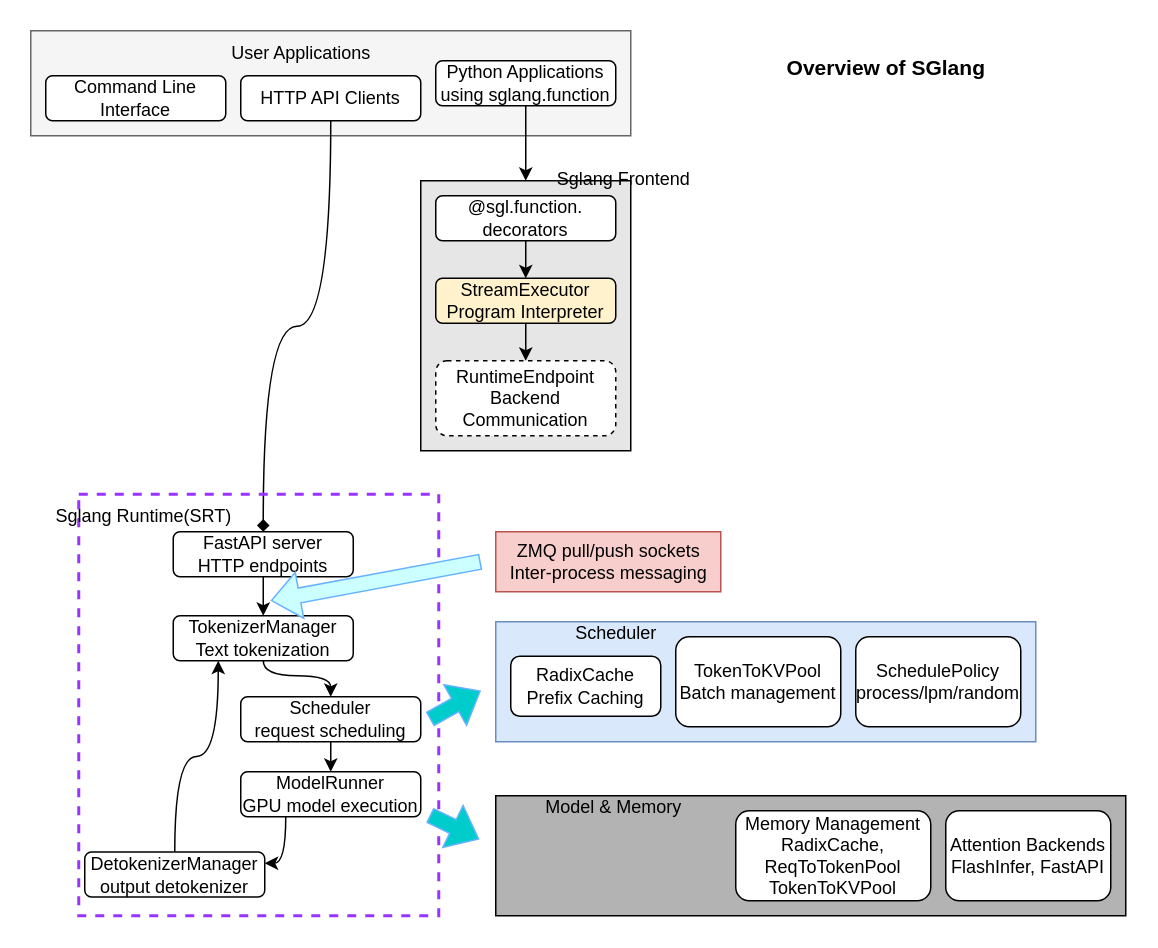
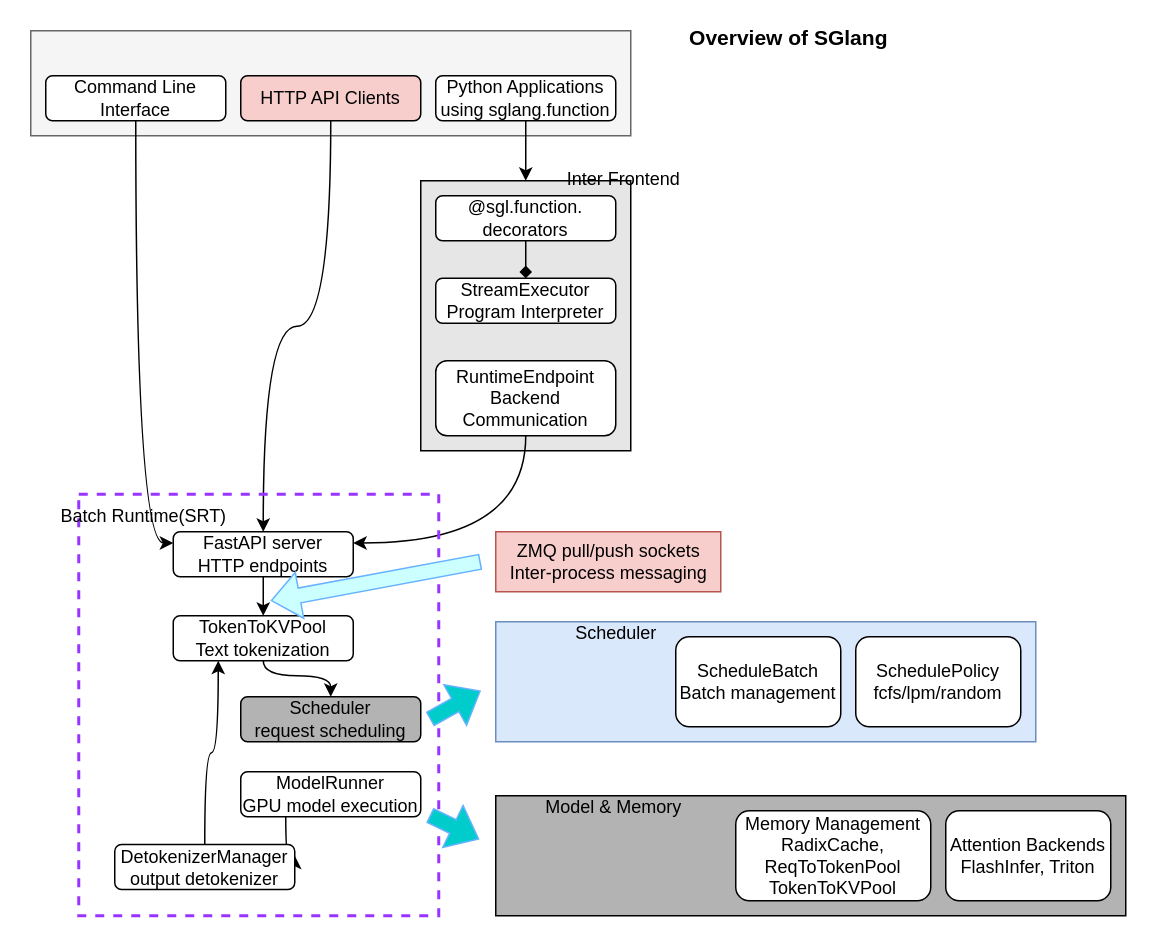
- <mxCell id="5" value="User Applications" style="text;html=1;align=center;verticalAlign=middle;resizable=0;points=[];autosize=1;strokeColor=none;fillColor=none;" vertex="1" parent="1"><mxGeometry x="140" y="20" width="120" height="30" as="geometry" /></mxCell>
- <mxCell id="35" value="&lt;b&gt;&lt;font style=&quot;font-size: 14px;&quot;&gt;Overview of SGlang&lt;/font&gt;&lt;/b&gt;" style="text;html=1;align=center;verticalAlign=middle;resizable=0;points=[];autosize=1;strokeColor=none;fillColor=none;" vertex="1" parent="1"><mxGeometry x="510" y="30" width="160" height="30" as="geometry" /></mxCell>
+ <mxCell id="35" value="&lt;b&gt;&lt;font style=&quot;font-size: 14px;&quot;&gt;Overview of SGlang&lt;/font&gt;&lt;/b&gt;" style="text;html=1;align=center;verticalAlign=middle;resizable=0;points=[];autosize=1;strokeColor=none;fillColor=none;" vertex="1" parent="1"><mxGeometry x="445" y="10" width="160" height="30" as="geometry" /></mxCell>
- <mxCell id="9" value="Python Applications&lt;div&gt;using sglang.function&lt;/div&gt;" style="rounded=1;whiteSpace=wrap;html=1;" vertex="1" parent="1"><mxGeometry x="290" y="40" width="120" height="30" as="geometry" /></mxCell>
+ <mxCell id="9" value="Python Applications&lt;div&gt;using sglang.function&lt;/div&gt;" style="rounded=1;whiteSpace=wrap;html=1;" vertex="1" parent="1"><mxGeometry x="290" y="50" width="120" height="30" as="geometry" /></mxCell>
- <mxCell id="7" value="HTTP API Clients" style="rounded=1;whiteSpace=wrap;html=1;" vertex="1" parent="1"><mxGeometry x="160" y="50" width="120" height="30" as="geometry" /></mxCell>
+ <mxCell id="7" value="HTTP API Clients" style="rounded=1;whiteSpace=wrap;html=1;fillColor=#f8cecc;" vertex="1" parent="1"><mxGeometry x="160" y="50" width="120" height="30" as="geometry" /></mxCell>
- <mxCell id="20" value="Sglang Frontend" style="text;html=1;align=center;verticalAlign=middle;resizable=0;points=[];autosize=1;strokeColor=none;fillColor=none;" vertex="1" parent="1"><mxGeometry x="360" y="104" width="110" height="30" as="geometry" /></mxCell>
+ <mxCell id="20" value="Inter Frontend" style="text;html=1;align=center;verticalAlign=middle;resizable=0;points=[];autosize=1;strokeColor=none;fillColor=none;" vertex="1" parent="1"><mxGeometry x="360" y="104" width="110" height="30" as="geometry" /></mxCell>
- <mxCell id="11" style="edgeStyle=orthogonalEdgeStyle;curved=1;rounded=0;orthogonalLoop=1;jettySize=auto;html=1;exitX=0.5;exitY=1;exitDx=0;exitDy=0;entryX=0.5;entryY=0;entryDx=0;entryDy=0;" edge="1" parent="1" source="12" target="14"><mxGeometry relative="1" as="geometry" /></mxCell>
+ <mxCell id="11" style="edgeStyle=orthogonalEdgeStyle;curved=1;rounded=0;orthogonalLoop=1;jettySize=auto;html=1;exitX=0.5;exitY=1;exitDx=0;exitDy=0;entryX=0.5;entryY=0;entryDx=0;entryDy=0;endArrow=diamond;" edge="1" parent="1" source="12" target="14"><mxGeometry relative="1" as="geometry" /></mxCell>
- <mxCell id="14" value="StreamExecutor&lt;div&gt;Program Interpreter&lt;/div&gt;" style="rounded=1;whiteSpace=wrap;html=1;fillColor=#fff2cc;" vertex="1" parent="1"><mxGeometry x="290" y="185" width="120" height="30" as="geometry" /></mxCell>
+ <mxCell id="14" value="StreamExecutor&lt;div&gt;Program Interpreter&lt;/div&gt;" style="rounded=1;whiteSpace=wrap;html=1;" vertex="1" parent="1"><mxGeometry x="290" y="185" width="120" height="30" as="geometry" /></mxCell>
+ <mxCell id="3" style="edgeStyle=orthogonalEdgeStyle;curved=1;rounded=0;orthogonalLoop=1;jettySize=auto;html=1;exitX=0.5;exitY=1;exitDx=0;exitDy=0;entryX=0;entryY=0.25;entryDx=0;entryDy=0;" edge="1" parent="1" source="4" target="19"><mxGeometry relative="1" as="geometry" /></mxCell>
- <mxCell id="13" style="edgeStyle=orthogonalEdgeStyle;curved=1;rounded=0;orthogonalLoop=1;jettySize=auto;html=1;exitX=0.5;exitY=1;exitDx=0;exitDy=0;entryX=0.5;entryY=0;entryDx=0;entryDy=0;" edge="1" parent="1" source="14" target="16"><mxGeometry relative="1" as="geometry" /></mxCell>
- <mxCell id="16" value="RuntimeEndpoint&lt;div&gt;Backend Communication&lt;/div&gt;" style="rounded=1;whiteSpace=wrap;html=1;dashed=1;" vertex="1" parent="1"><mxGeometry x="290" y="240" width="120" height="50" as="geometry" /></mxCell>
+ <mxCell id="16" value="RuntimeEndpoint&lt;div&gt;Backend Communication&lt;/div&gt;" style="rounded=1;whiteSpace=wrap;html=1;" vertex="1" parent="1"><mxGeometry x="290" y="240" width="120" height="50" as="geometry" /></mxCell>
- <mxCell id="29" value="Sglang Runtime(SRT)" style="text;html=1;align=center;verticalAlign=middle;resizable=0;points=[];autosize=1;strokeColor=none;fillColor=none;" vertex="1" parent="1"><mxGeometry x="25" y="329" width="140" height="30" as="geometry" /></mxCell>
+ <mxCell id="29" value="Batch Runtime(SRT)" style="text;html=1;align=center;verticalAlign=middle;resizable=0;points=[];autosize=1;strokeColor=none;fillColor=none;" vertex="1" parent="1"><mxGeometry x="25" y="329" width="140" height="30" as="geometry" /></mxCell>
- <mxCell id="6" style="edgeStyle=orthogonalEdgeStyle;curved=1;rounded=0;orthogonalLoop=1;jettySize=auto;html=1;exitX=0.5;exitY=1;exitDx=0;exitDy=0;entryX=0.5;entryY=0;entryDx=0;entryDy=0;endArrow=diamond;" edge="1" parent="1" source="7" target="19"><mxGeometry relative="1" as="geometry" /></mxCell>
+ <mxCell id="6" style="edgeStyle=orthogonalEdgeStyle;curved=1;rounded=0;orthogonalLoop=1;jettySize=auto;html=1;exitX=0.5;exitY=1;exitDx=0;exitDy=0;entryX=0.5;entryY=0;entryDx=0;entryDy=0;" edge="1" parent="1" source="7" target="19"><mxGeometry relative="1" as="geometry" /></mxCell>
+ <mxCell id="15" style="edgeStyle=orthogonalEdgeStyle;curved=1;rounded=0;orthogonalLoop=1;jettySize=auto;html=1;exitX=0.5;exitY=1;exitDx=0;exitDy=0;entryX=1;entryY=0.25;entryDx=0;entryDy=0;" edge="1" parent="1" source="16" target="19"><mxGeometry relative="1" as="geometry" /></mxCell>
- <mxCell id="22" value="TokenizerManager&lt;div&gt;Text tokenization&lt;/div&gt;" style="rounded=1;whiteSpace=wrap;html=1;" vertex="1" parent="1"><mxGeometry x="115" y="410" width="120" height="30" as="geometry" /></mxCell>
+ <mxCell id="22" value="TokenToKVPool&lt;div&gt;Text tokenization&lt;/div&gt;" style="rounded=1;whiteSpace=wrap;html=1;" vertex="1" parent="1"><mxGeometry x="115" y="410" width="120" height="30" as="geometry" /></mxCell>
- <mxCell id="38" value="TokenToKVPool&lt;div&gt;Batch management&lt;/div&gt;" style="rounded=1;whiteSpace=wrap;html=1;" vertex="1" parent="1"><mxGeometry x="450" y="424" width="110" height="60" as="geometry" /></mxCell>
+ <mxCell id="38" value="ScheduleBatch&lt;div&gt;Batch management&lt;/div&gt;" style="rounded=1;whiteSpace=wrap;html=1;" vertex="1" parent="1"><mxGeometry x="450" y="424" width="110" height="60" as="geometry" /></mxCell>
- <mxCell id="39" value="SchedulePolicy&lt;div&gt;process/lpm/random&lt;/div&gt;" style="rounded=1;whiteSpace=wrap;html=1;" vertex="1" parent="1"><mxGeometry x="570" y="424" width="110" height="60" as="geometry" /></mxCell>
+ <mxCell id="39" value="SchedulePolicy&lt;div&gt;fcfs/lpm/random&lt;/div&gt;" style="rounded=1;whiteSpace=wrap;html=1;" vertex="1" parent="1"><mxGeometry x="570" y="424" width="110" height="60" as="geometry" /></mxCell>
- <mxCell id="37" value="RadixCache&lt;div&gt;Prefix Caching&lt;/div&gt;" style="rounded=1;whiteSpace=wrap;html=1;" vertex="1" parent="1"><mxGeometry x="340" y="437" width="100" height="40" as="geometry" /></mxCell>
- <mxCell id="24" value="Scheduler&lt;div&gt;request scheduling&lt;/div&gt;" style="rounded=1;whiteSpace=wrap;html=1;" vertex="1" parent="1"><mxGeometry x="160" y="464" width="120" height="30" as="geometry" /></mxCell>
+ <mxCell id="24" value="Scheduler&lt;div&gt;request scheduling&lt;/div&gt;" style="rounded=1;whiteSpace=wrap;html=1;fillColor=#b3b3b3;" vertex="1" parent="1"><mxGeometry x="160" y="464" width="120" height="30" as="geometry" /></mxCell>
- <mxCell id="23" style="edgeStyle=orthogonalEdgeStyle;curved=1;rounded=0;orthogonalLoop=1;jettySize=auto;html=1;exitX=0.5;exitY=1;exitDx=0;exitDy=0;entryX=0.5;entryY=0;entryDx=0;entryDy=0;" edge="1" parent="1" source="24" target="26"><mxGeometry relative="1" as="geometry" /></mxCell>
- <mxCell id="33" value="Attention Backends&lt;div&gt;FlashInfer, FastAPI&lt;/div&gt;" style="rounded=1;whiteSpace=wrap;html=1;" vertex="1" parent="1"><mxGeometry x="630" y="540" width="110" height="60" as="geometry" /></mxCell>
+ <mxCell id="33" value="Attention Backends&lt;div&gt;FlashInfer, Triton&lt;/div&gt;" style="rounded=1;whiteSpace=wrap;html=1;" vertex="1" parent="1"><mxGeometry x="630" y="540" width="110" height="60" as="geometry" /></mxCell>
- <mxCell id="28" value="DetokenizerManager&lt;div&gt;output detokenizer&lt;/div&gt;" style="rounded=1;whiteSpace=wrap;html=1;" vertex="1" parent="1"><mxGeometry x="56" y="567.5" width="120" height="30" as="geometry" /></mxCell>
+ <mxCell id="28" value="DetokenizerManager&lt;div&gt;output detokenizer&lt;/div&gt;" style="rounded=1;whiteSpace=wrap;html=1;" vertex="1" parent="1"><mxGeometry x="76" y="562.5" width="120" height="30" as="geometry" /></mxCell>
